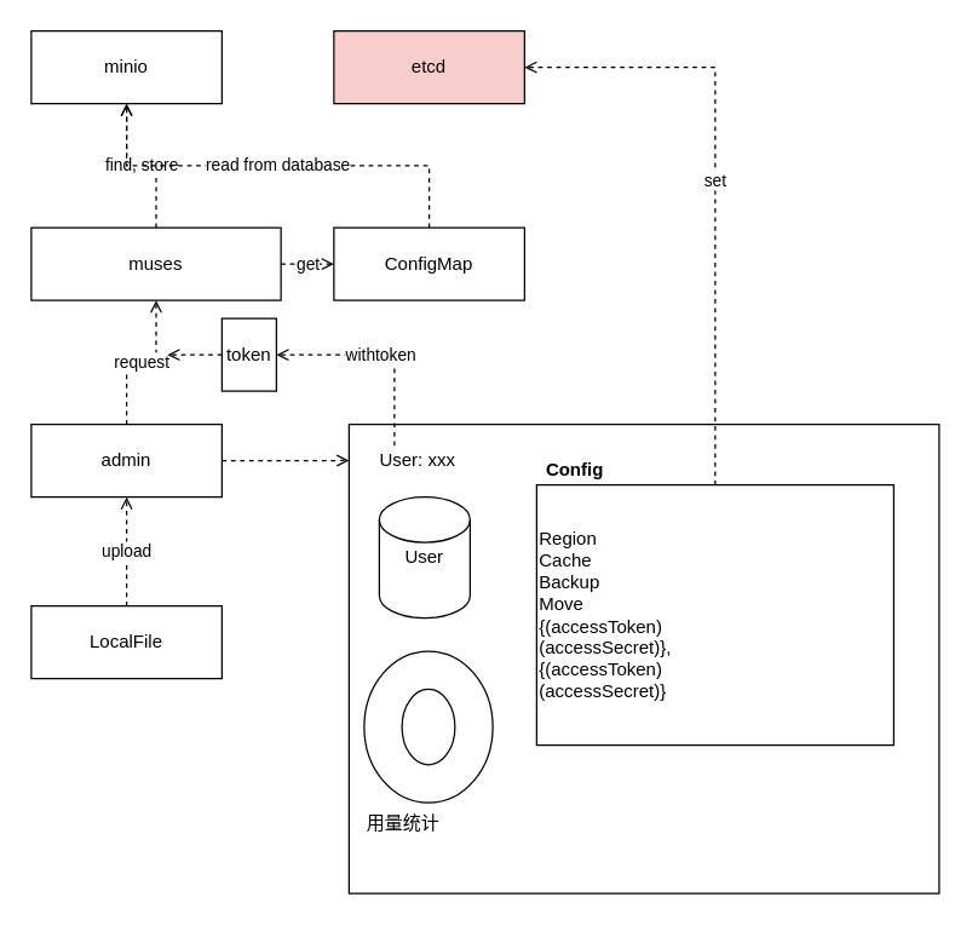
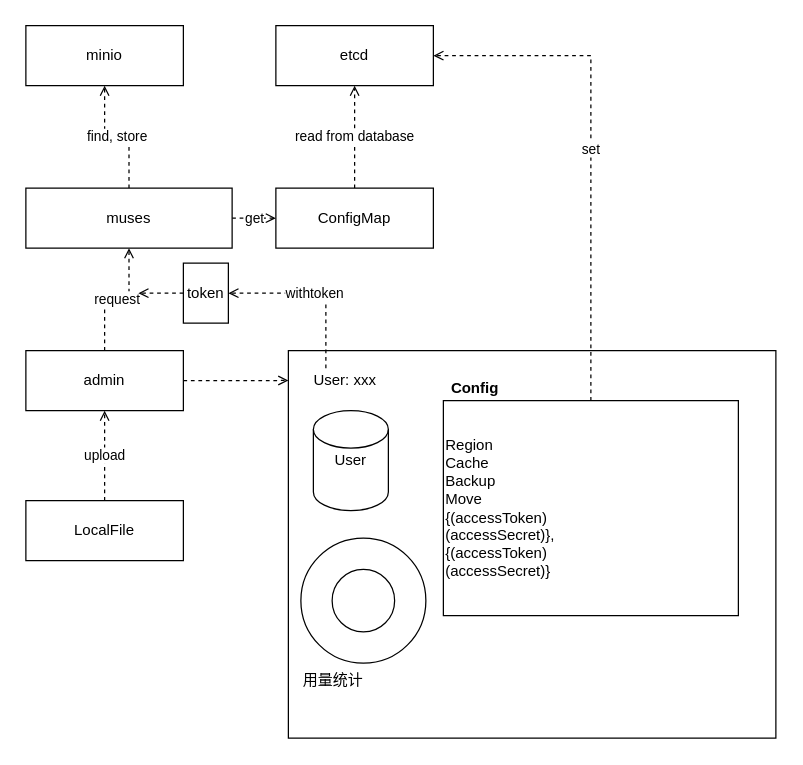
- <mxCell id="15" value="etcd" style="rounded=0;whiteSpace=wrap;html=1;sketch=0;fillColor=#f8cecc;" vertex="1" parent="1"><mxGeometry x="220" y="20" width="126" height="48" as="geometry" /></mxCell>
+ <mxCell id="15" value="etcd" style="rounded=0;whiteSpace=wrap;html=1;sketch=0;" vertex="1" parent="1"><mxGeometry x="220" y="20" width="126" height="48" as="geometry" /></mxCell>
- <mxCell id="13" value="read from database" style="edgeStyle=orthogonalEdgeStyle;rounded=0;orthogonalLoop=1;jettySize=auto;html=1;exitX=0.5;exitY=0;exitDx=0;exitDy=0;dashed=1;endArrow=open;endFill=0;" edge="1" parent="1" source="14" target="3"><mxGeometry relative="1" as="geometry" /></mxCell>
+ <mxCell id="13" value="read from database" style="edgeStyle=orthogonalEdgeStyle;rounded=0;orthogonalLoop=1;jettySize=auto;html=1;exitX=0.5;exitY=0;exitDx=0;exitDy=0;entryX=0.5;entryY=1;entryDx=0;entryDy=0;dashed=1;endArrow=open;endFill=0;" edge="1" parent="1" source="14" target="15"><mxGeometry relative="1" as="geometry" /></mxCell>
- <mxCell id="23" value="用量统计" style="verticalLabelPosition=bottom;verticalAlign=top;html=1;shape=mxgraph.basic.donut;dx=25;align=left;" vertex="1" parent="1"><mxGeometry x="240" y="430" width="85" height="100" as="geometry" /></mxCell>
+ <mxCell id="23" value="用量统计" style="verticalLabelPosition=bottom;verticalAlign=top;html=1;shape=mxgraph.basic.donut;dx=25;align=left;" vertex="1" parent="1"><mxGeometry x="240" y="430" width="100" height="100" as="geometry" /></mxCell>
